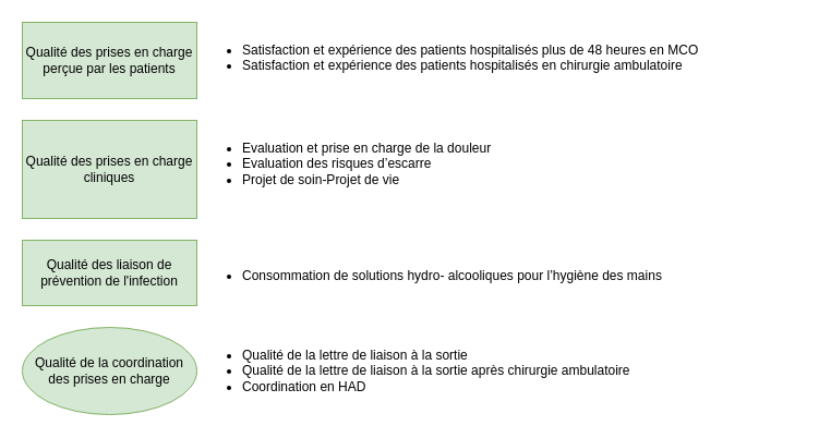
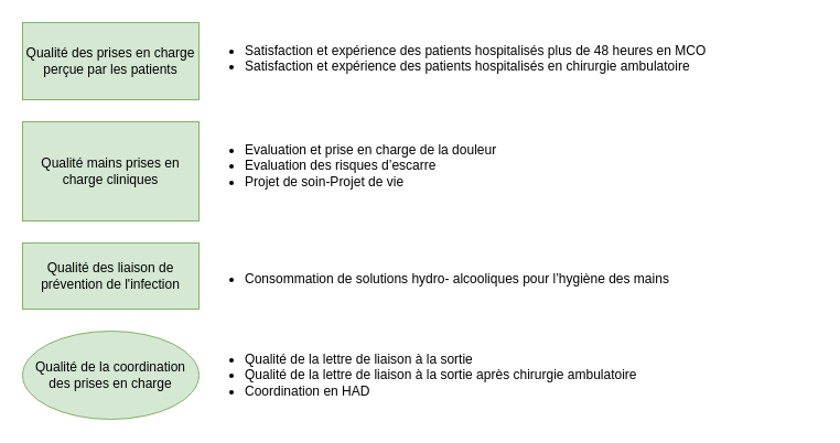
- <mxCell id="3" value="Qualité des prises en charge cliniques" style="rounded=0;whiteSpace=wrap;html=1;fillColor=#d5e8d4;strokeColor=#82b366;" parent="1" vertex="1"><mxGeometry x="20" y="110" width="160" height="90" as="geometry" /></mxCell>
+ <mxCell id="3" value="Qualité mains prises en charge cliniques" style="rounded=0;whiteSpace=wrap;html=1;fillColor=#d5e8d4;strokeColor=#82b366;" parent="1" vertex="1"><mxGeometry x="20" y="110" width="160" height="90" as="geometry" /></mxCell>
